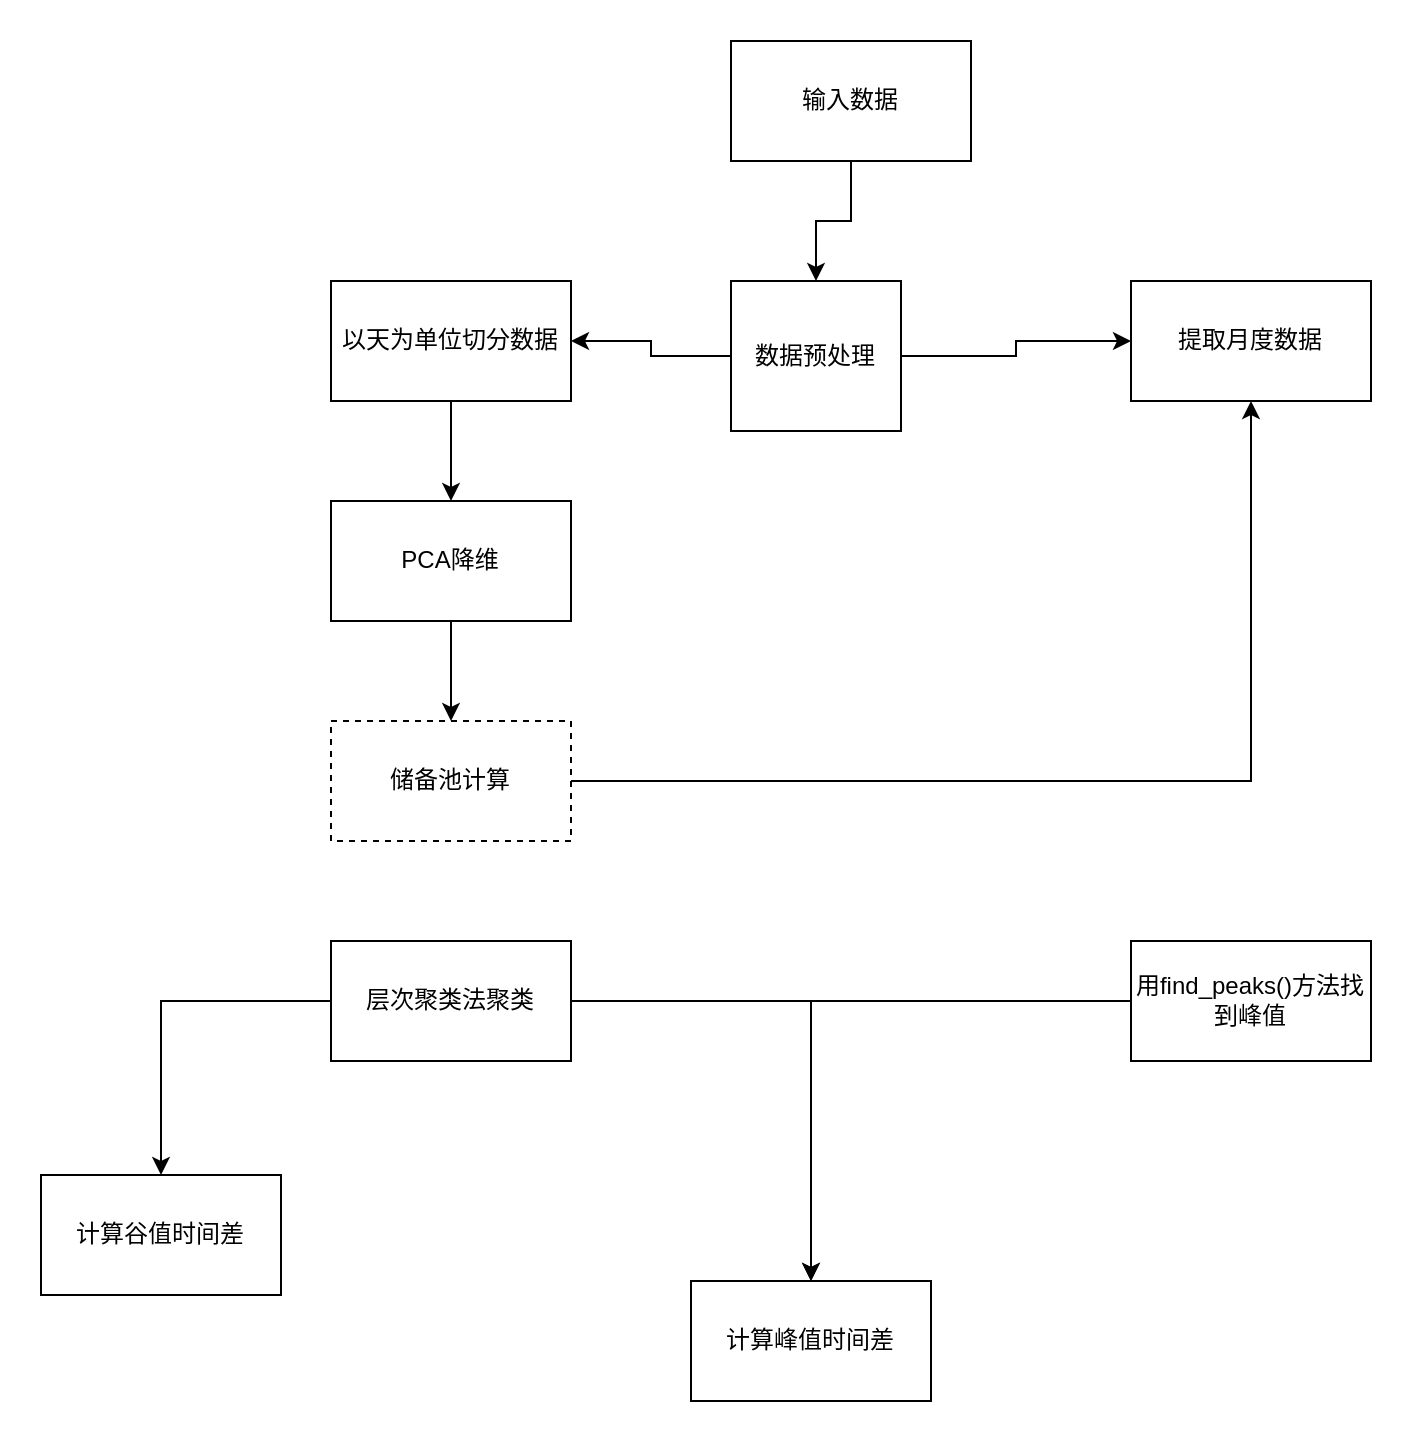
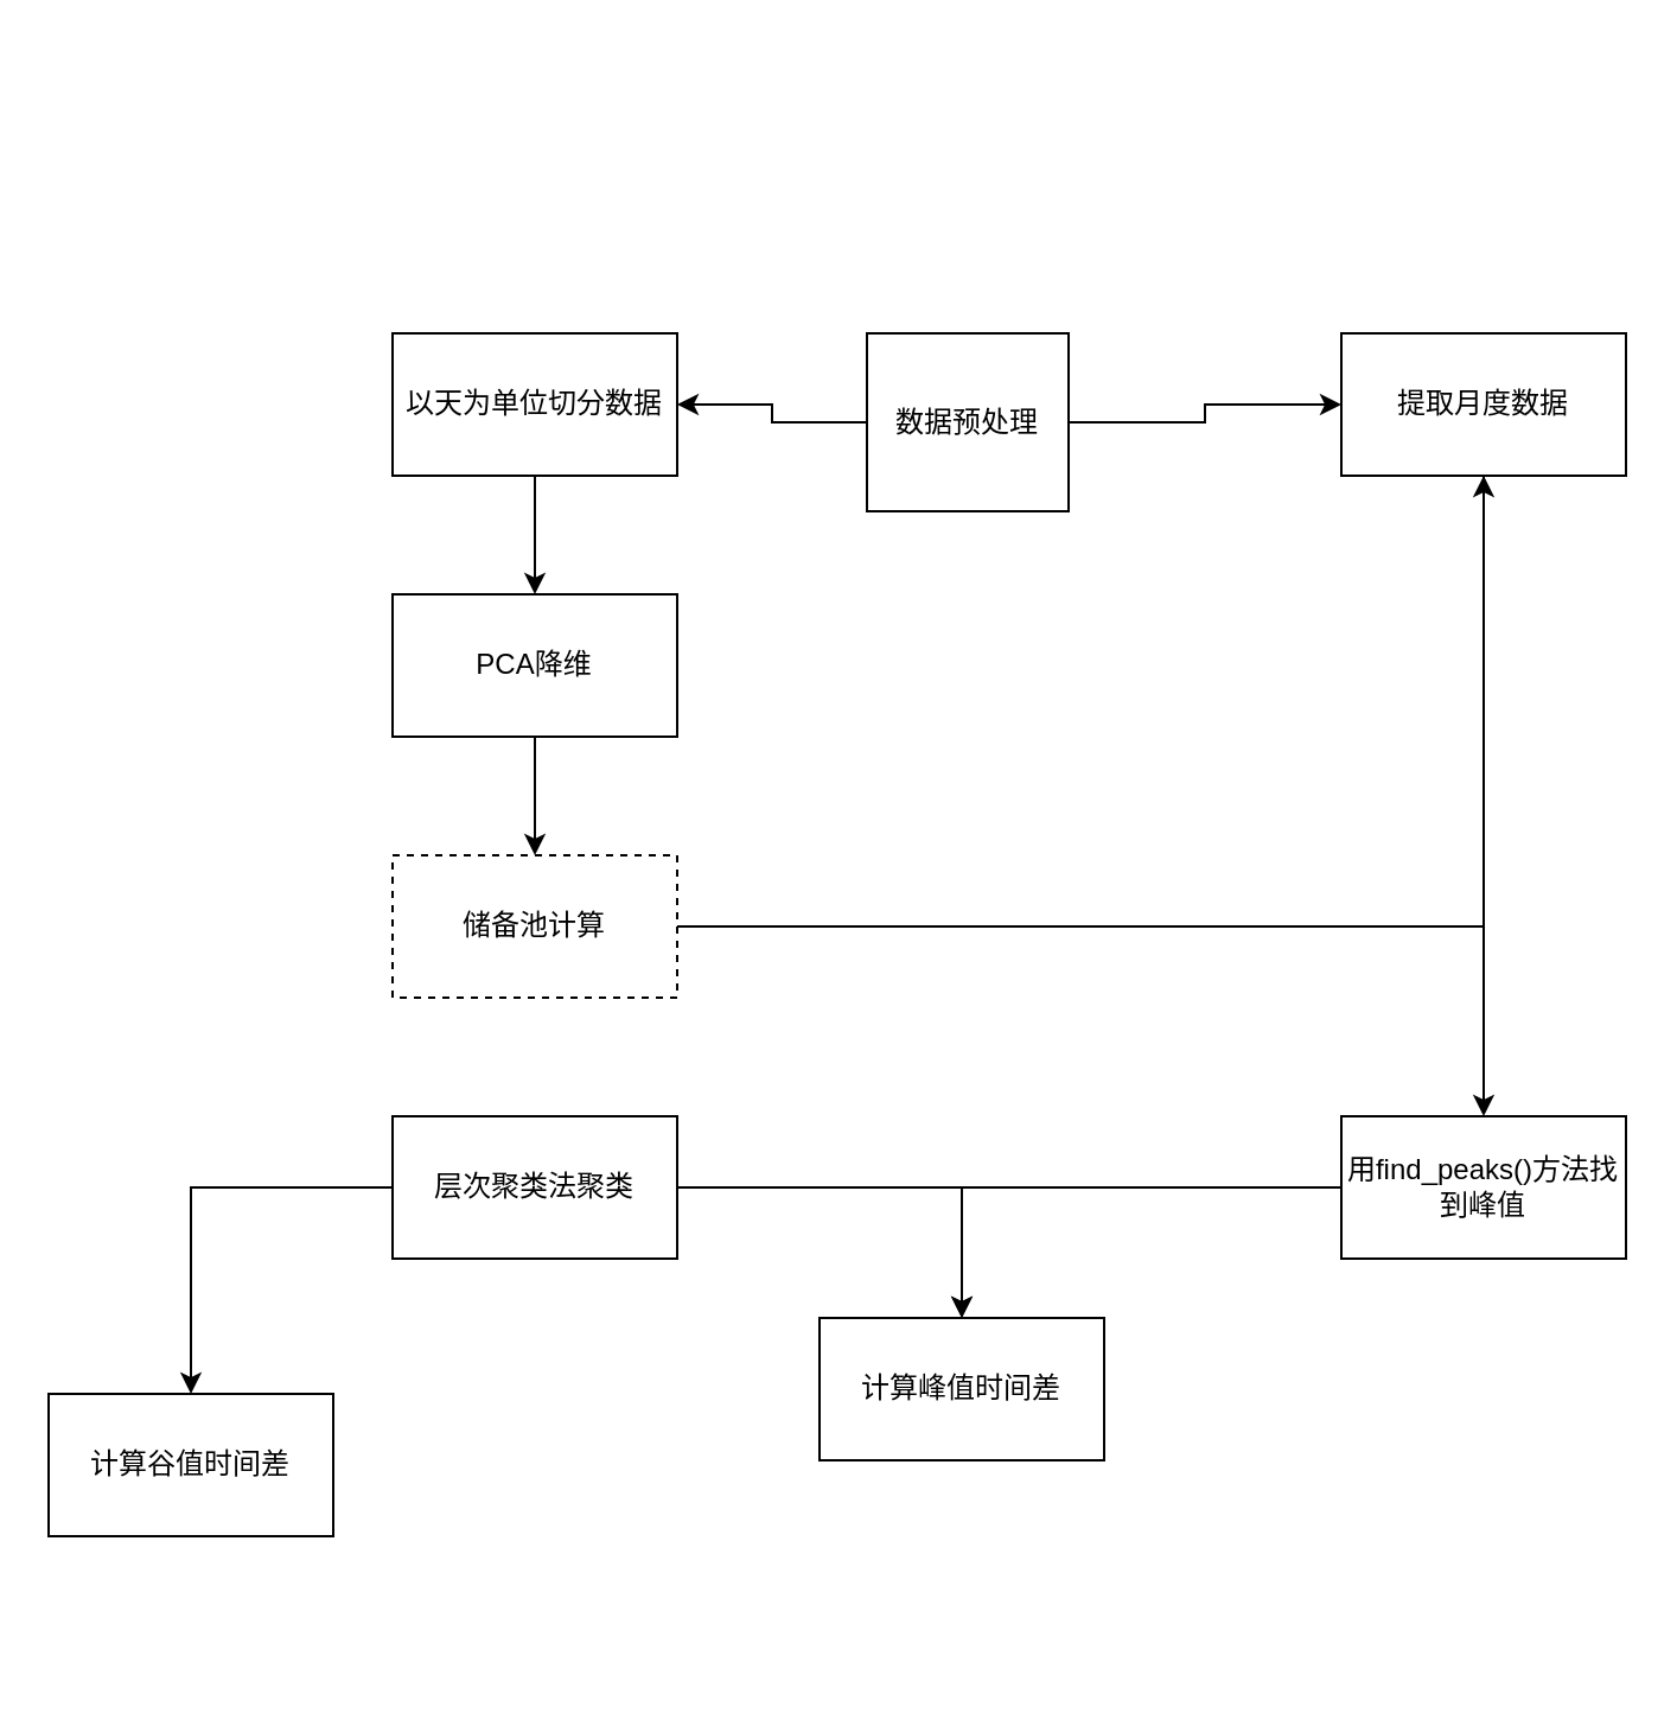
- <mxCell id="3" value="输入数据" style="rounded=0;whiteSpace=wrap;html=1;" vertex="1" parent="1"><mxGeometry x="365" y="20" width="120" height="60" as="geometry" /></mxCell>
- <mxCell id="2" value="" style="edgeStyle=orthogonalEdgeStyle;rounded=0;orthogonalLoop=1;jettySize=auto;html=1;" edge="1" parent="1" source="3" target="6"><mxGeometry relative="1" as="geometry" /></mxCell>
+ <mxCell id="7" value="" style="edgeStyle=orthogonalEdgeStyle;rounded=0;orthogonalLoop=1;jettySize=auto;html=1;" edge="1" parent="1" source="8" target="10"><mxGeometry relative="1" as="geometry" /></mxCell>
- <mxCell id="11" value="计算峰值时间差" style="whiteSpace=wrap;html=1;rounded=0;" vertex="1" parent="1"><mxGeometry x="345" y="640" width="120" height="60" as="geometry" /></mxCell>
+ <mxCell id="11" value="计算峰值时间差" style="whiteSpace=wrap;html=1;rounded=0;" vertex="1" parent="1"><mxGeometry x="345" y="555" width="120" height="60" as="geometry" /></mxCell>
